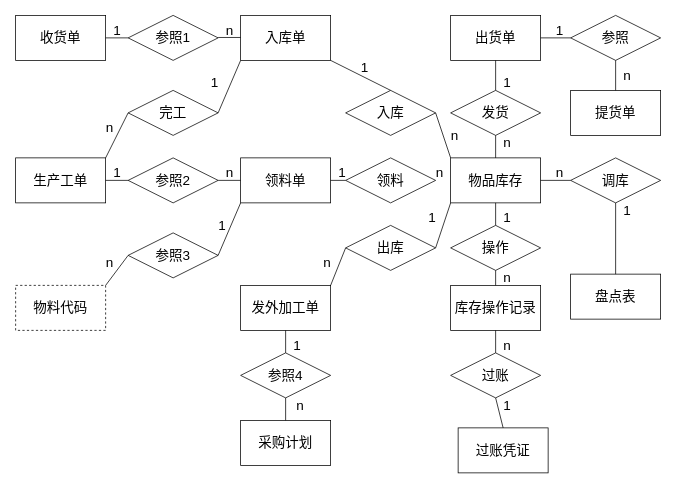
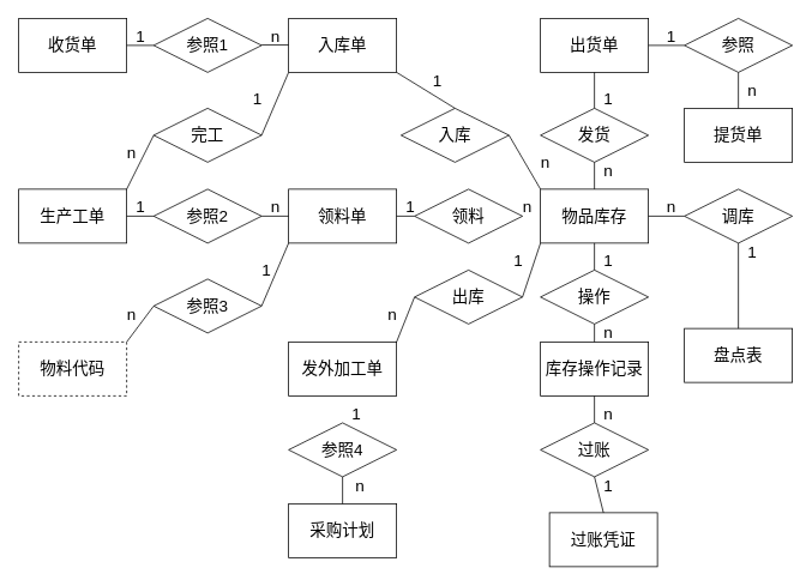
- <mxCell id="3" value="入库" style="shape=rhombus;perimeter=rhombusPerimeter;whiteSpace=wrap;html=1;align=center;fontSize=18;" parent="1" vertex="1"><mxGeometry x="460" y="120" width="120" height="60" as="geometry" /></mxCell>
+ <mxCell id="3" value="入库" style="shape=rhombus;perimeter=rhombusPerimeter;whiteSpace=wrap;html=1;align=center;fontSize=18;" parent="1" vertex="1"><mxGeometry x="445" y="120" width="120" height="60" as="geometry" /></mxCell>
- <mxCell id="63" value="" style="endArrow=none;html=1;rounded=0;entryX=0.5;entryY=1;entryDx=0;entryDy=0;exitX=0.5;exitY=0;exitDx=0;exitDy=0;" edge="1" parent="1" source="57" target="56"><mxGeometry width="50" height="50" relative="1" as="geometry"><mxPoint x="300" y="780" as="sourcePoint" /><mxPoint x="350" y="730" as="targetPoint" /></mxGeometry></mxCell>
